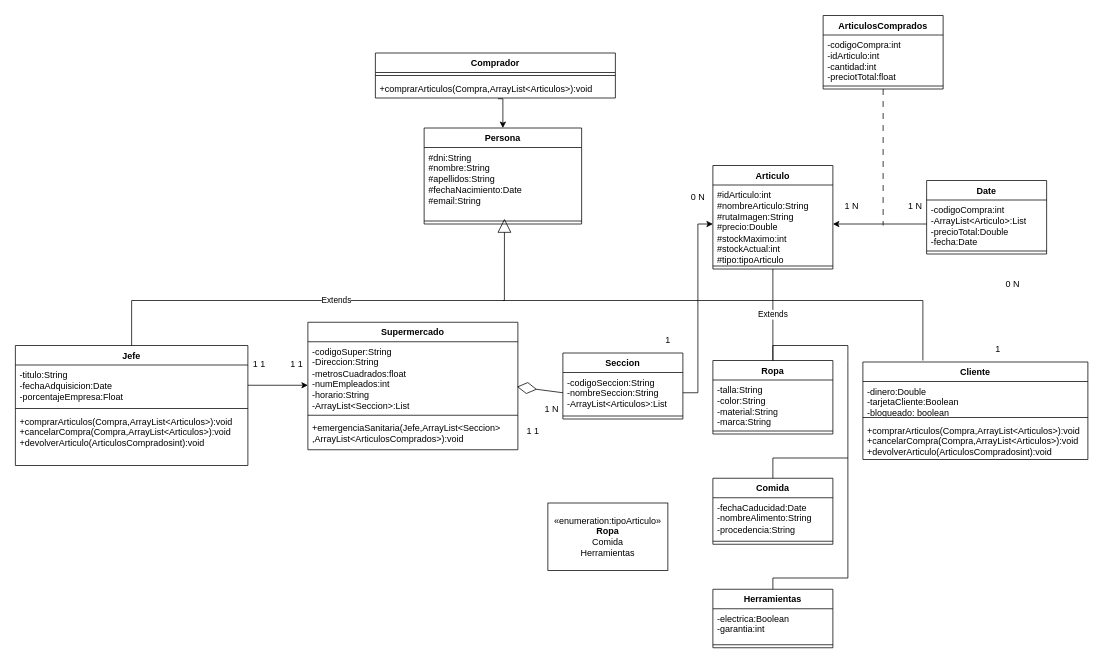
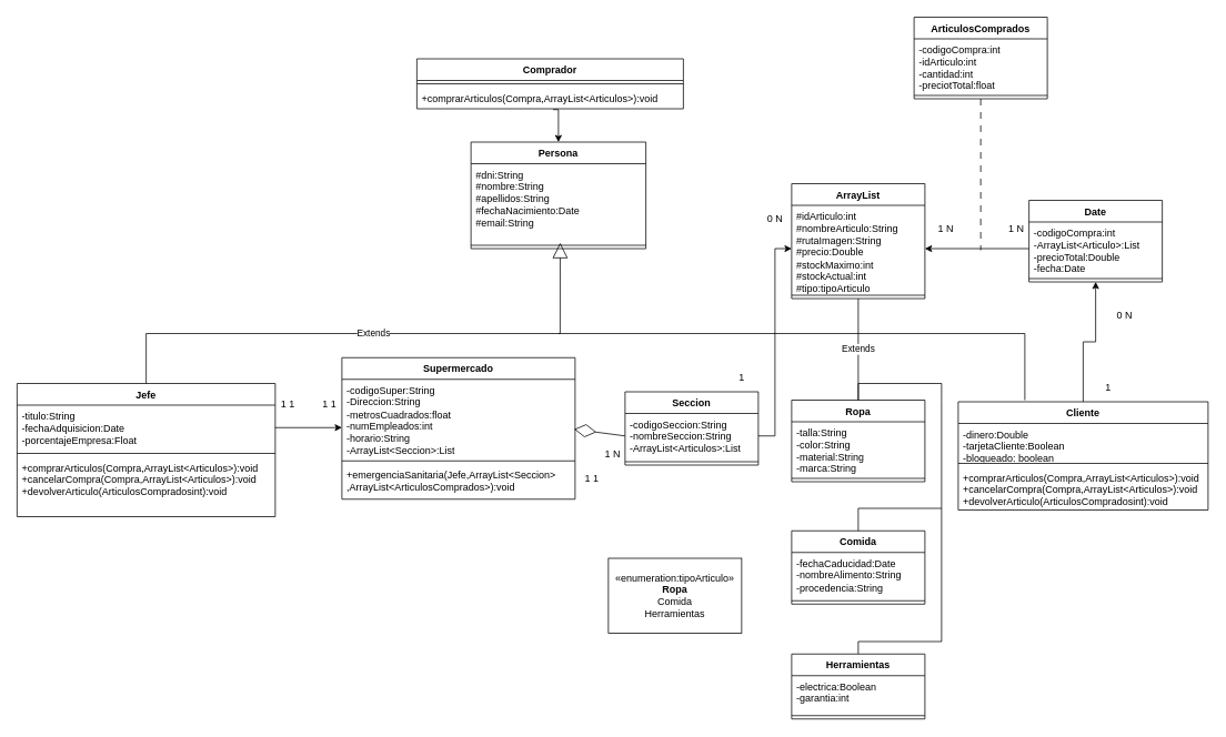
- <mxCell id="14" value="Articulo" style="swimlane;fontStyle=1;align=center;verticalAlign=top;childLayout=stackLayout;horizontal=1;startSize=26;horizontalStack=0;resizeParent=1;resizeParentMax=0;resizeLast=0;collapsible=1;marginBottom=0;whiteSpace=wrap;html=1;" vertex="1" parent="1"><mxGeometry x="950" y="220" width="160" height="138" as="geometry" /></mxCell>
+ <mxCell id="14" value="ArrayList" style="swimlane;fontStyle=1;align=center;verticalAlign=top;childLayout=stackLayout;horizontal=1;startSize=26;horizontalStack=0;resizeParent=1;resizeParentMax=0;resizeLast=0;collapsible=1;marginBottom=0;whiteSpace=wrap;html=1;" vertex="1" parent="1"><mxGeometry x="950" y="220" width="160" height="138" as="geometry" /></mxCell>
+ <mxCell id="6" style="edgeStyle=orthogonalEdgeStyle;rounded=0;orthogonalLoop=1;jettySize=auto;html=1;exitX=0.5;exitY=0;exitDx=0;exitDy=0;entryX=0.5;entryY=1;entryDx=0;entryDy=0;" edge="1" parent="1" source="7" target="42"><mxGeometry relative="1" as="geometry"><mxPoint x="1299.48" y="363.948" as="targetPoint" /></mxGeometry></mxCell>
